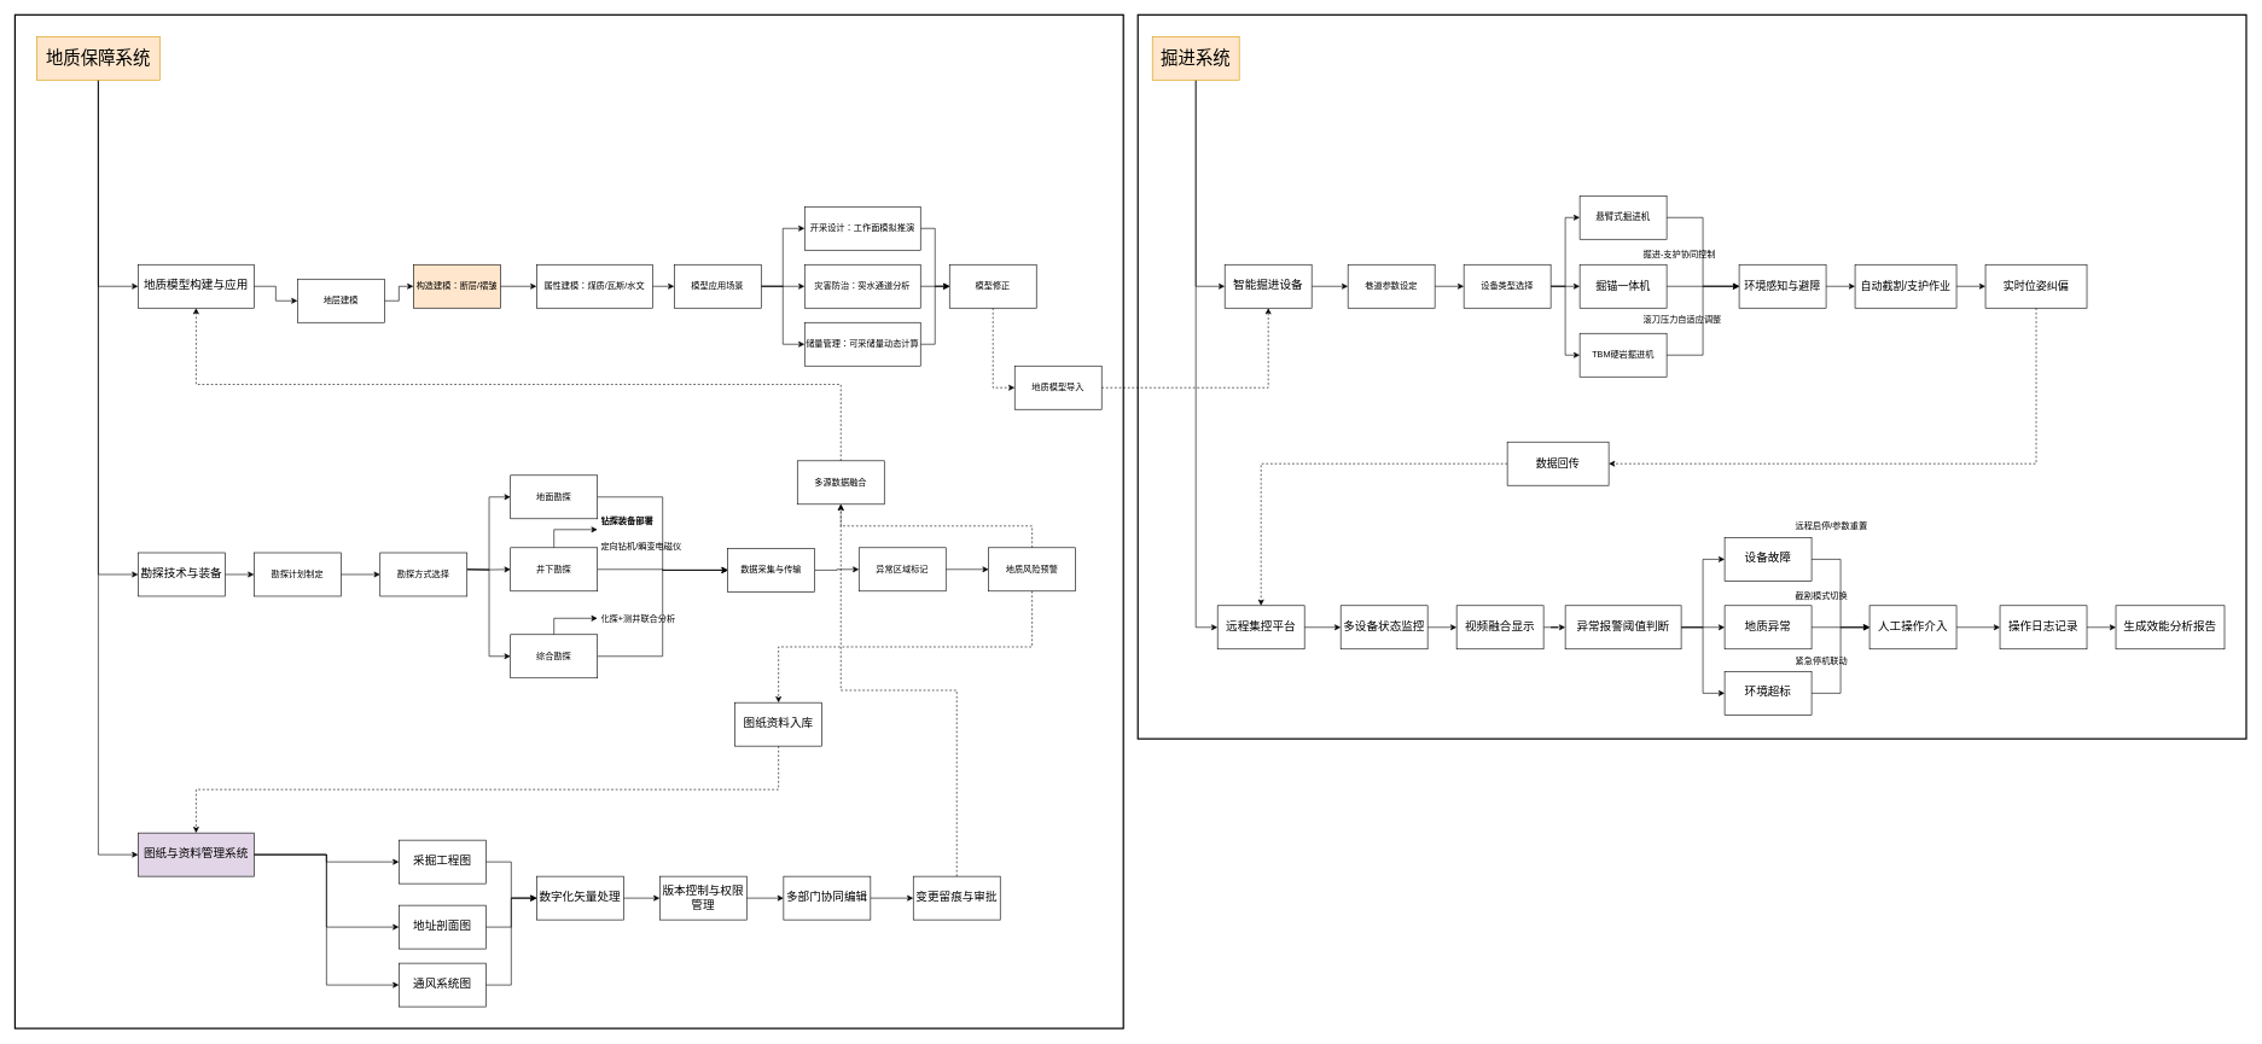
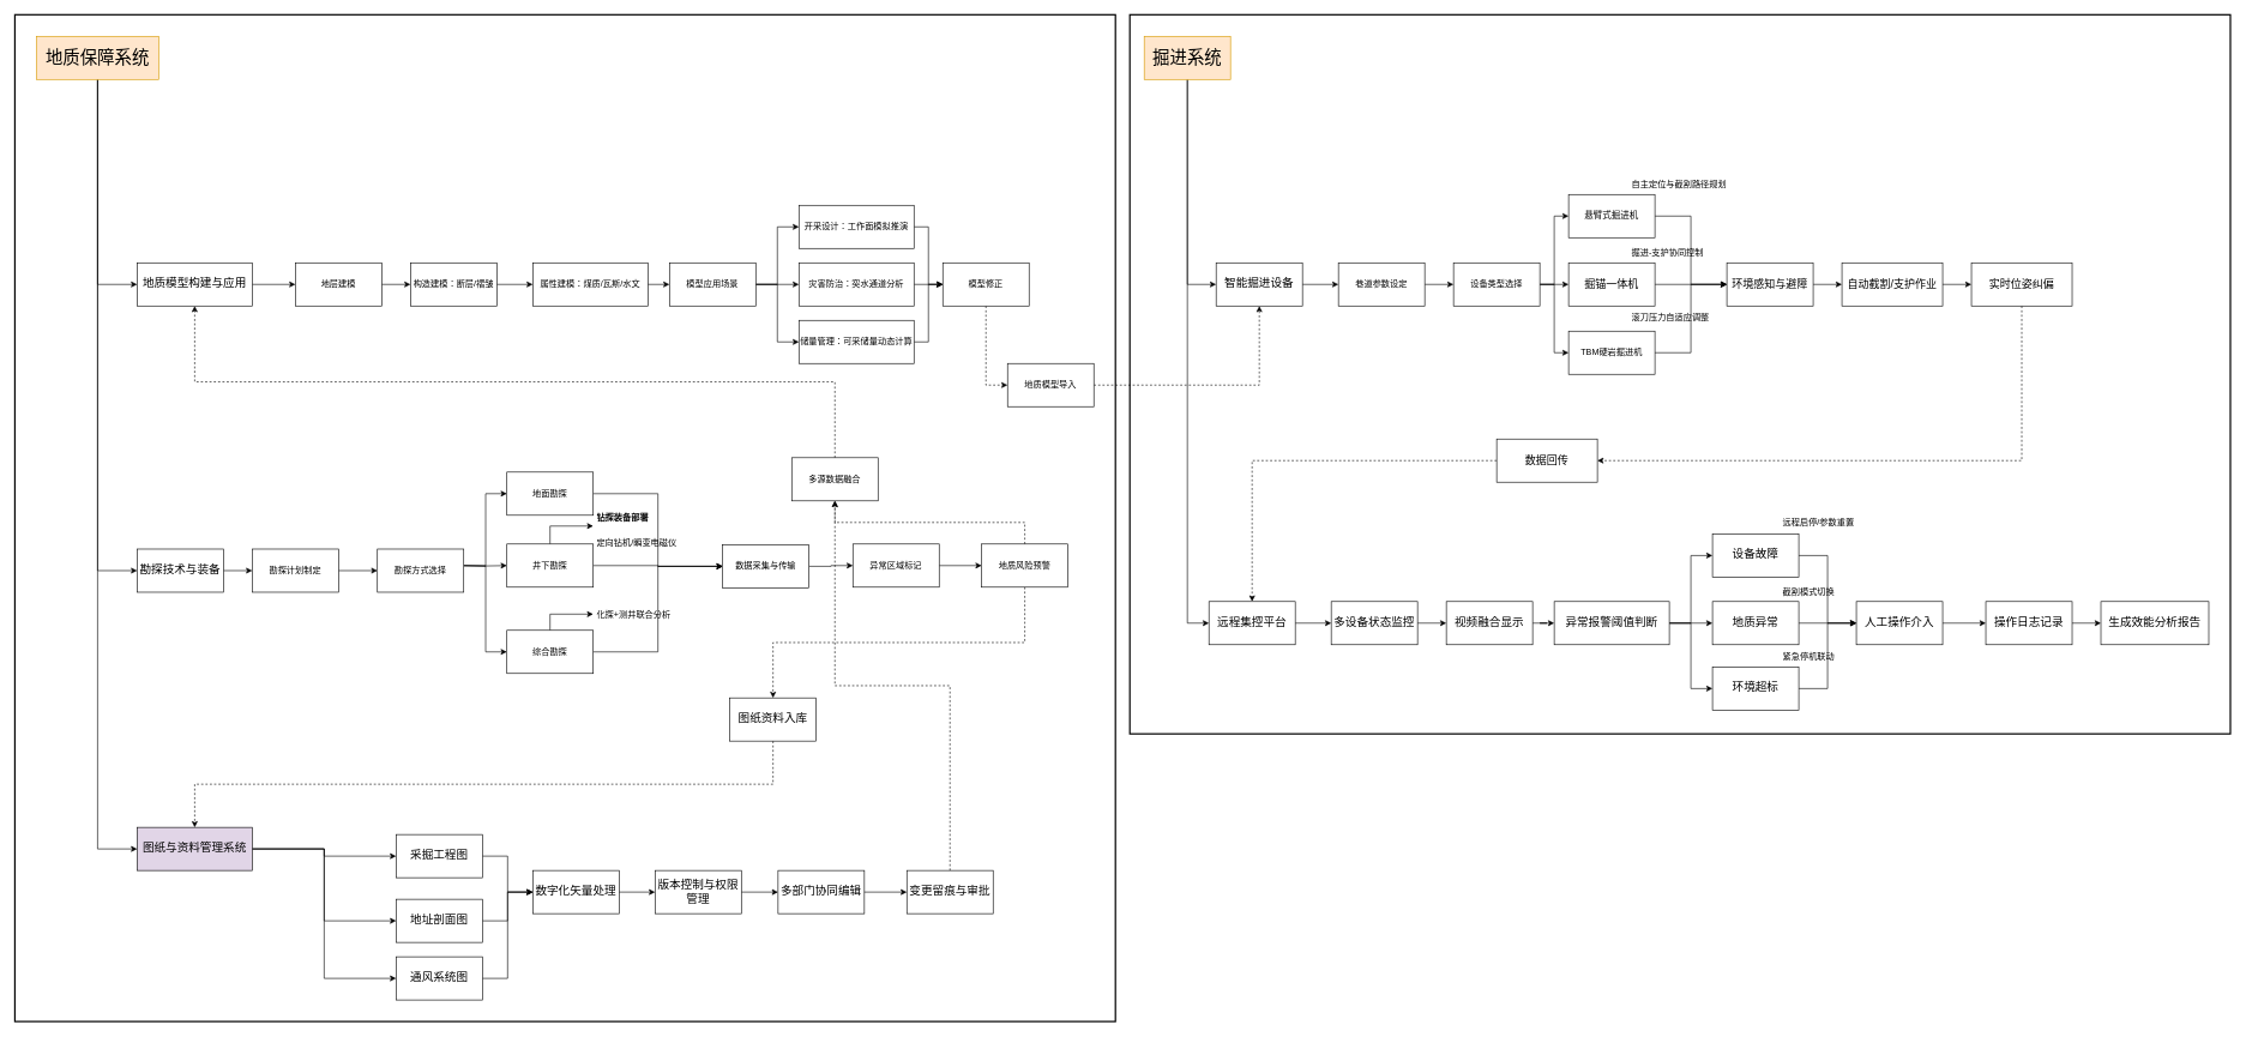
+ <mxCell id="119" value="自主定位与截割路径规划" style="shape=partialRectangle;connectable=0;fillColor=none;top=0;left=0;bottom=0;right=0;align=left;spacingLeft=6;overflow=hidden;" parent="117" vertex="1"><mxGeometry x="30" width="150" height="30" as="geometry"><mxRectangle width="150" height="30" as="alternateBounds" /></mxGeometry></mxCell>
- <mxCell id="44" value="构造建模：断层/褶皱" style="whiteSpace=wrap;html=1;rounded=0;fillColor=#ffe6cc;" parent="1" vertex="1"><mxGeometry x="570" y="365" width="120" height="60" as="geometry" /></mxCell>
+ <mxCell id="44" value="构造建模：断层/褶皱" style="whiteSpace=wrap;html=1;rounded=0;" parent="1" vertex="1"><mxGeometry x="570" y="365" width="120" height="60" as="geometry" /></mxCell>
- <mxCell id="40" value="地层建模" style="whiteSpace=wrap;html=1;rounded=0;" parent="1" vertex="1"><mxGeometry x="410" y="385" width="120" height="60" as="geometry" /></mxCell>
+ <mxCell id="40" value="地层建模" style="whiteSpace=wrap;html=1;rounded=0;" parent="1" vertex="1"><mxGeometry x="410" y="365" width="120" height="60" as="geometry" /></mxCell>
